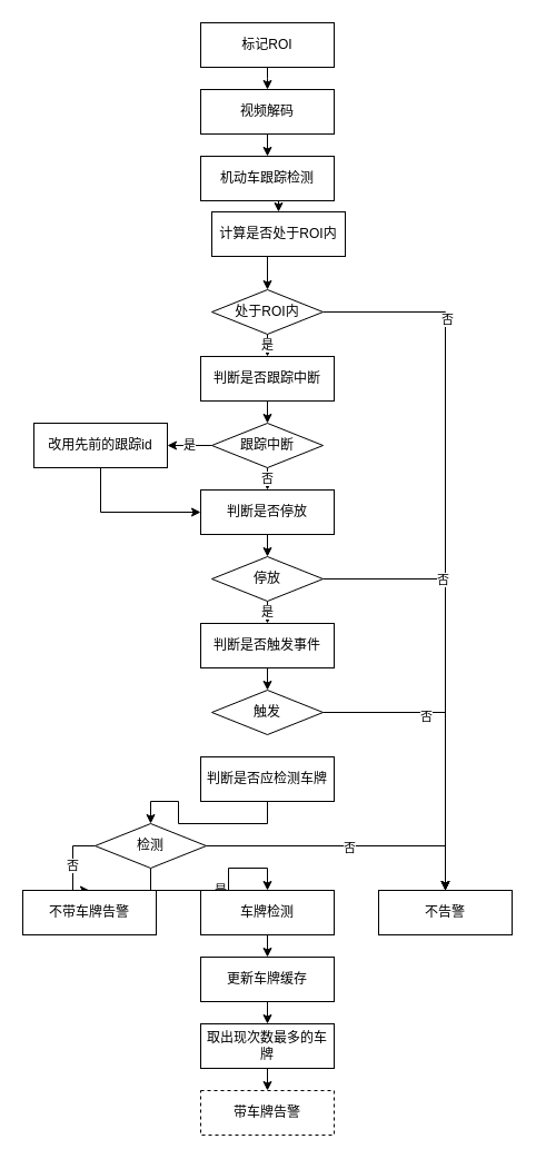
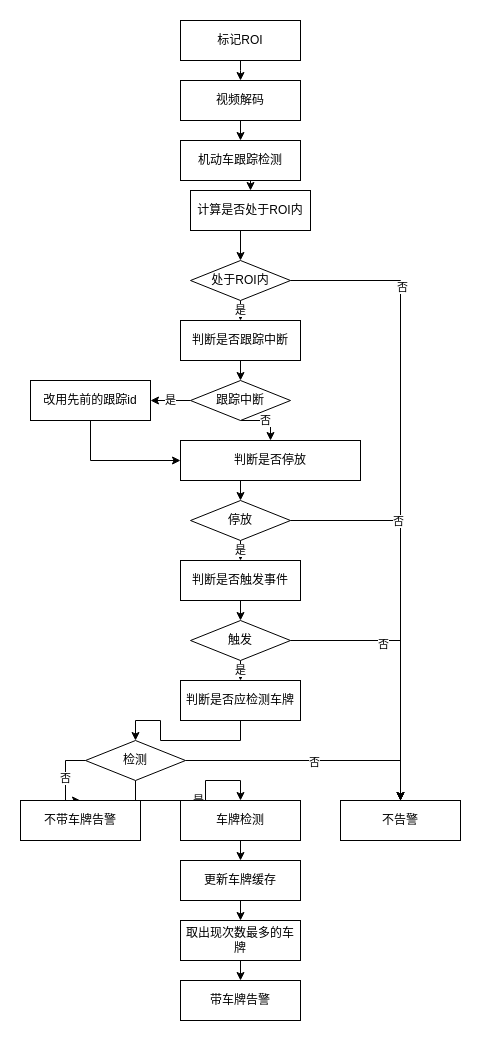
- <mxCell id="20" value="判断是否停放" style="rounded=0;whiteSpace=wrap;html=1;" vertex="1" parent="1"><mxGeometry x="180" y="440" width="120" height="40" as="geometry" /></mxCell>
+ <mxCell id="20" value="判断是否停放" style="rounded=0;whiteSpace=wrap;html=1;" vertex="1" parent="1"><mxGeometry x="180" y="440" width="180" height="40" as="geometry" /></mxCell>
+ <mxCell id="27" value="是" style="edgeStyle=orthogonalEdgeStyle;rounded=0;orthogonalLoop=1;jettySize=auto;html=1;exitX=0.5;exitY=1;exitDx=0;exitDy=0;entryX=0.5;entryY=0;entryDx=0;entryDy=0;" edge="1" parent="1" source="30" target="32"><mxGeometry relative="1" as="geometry" /></mxCell>
- <mxCell id="47" value="带车牌告警" style="rounded=0;whiteSpace=wrap;html=1;dashed=1;" vertex="1" parent="1"><mxGeometry x="180" y="980" width="120" height="40" as="geometry" /></mxCell>
+ <mxCell id="47" value="带车牌告警" style="rounded=0;whiteSpace=wrap;html=1;" vertex="1" parent="1"><mxGeometry x="180" y="980" width="120" height="40" as="geometry" /></mxCell>
